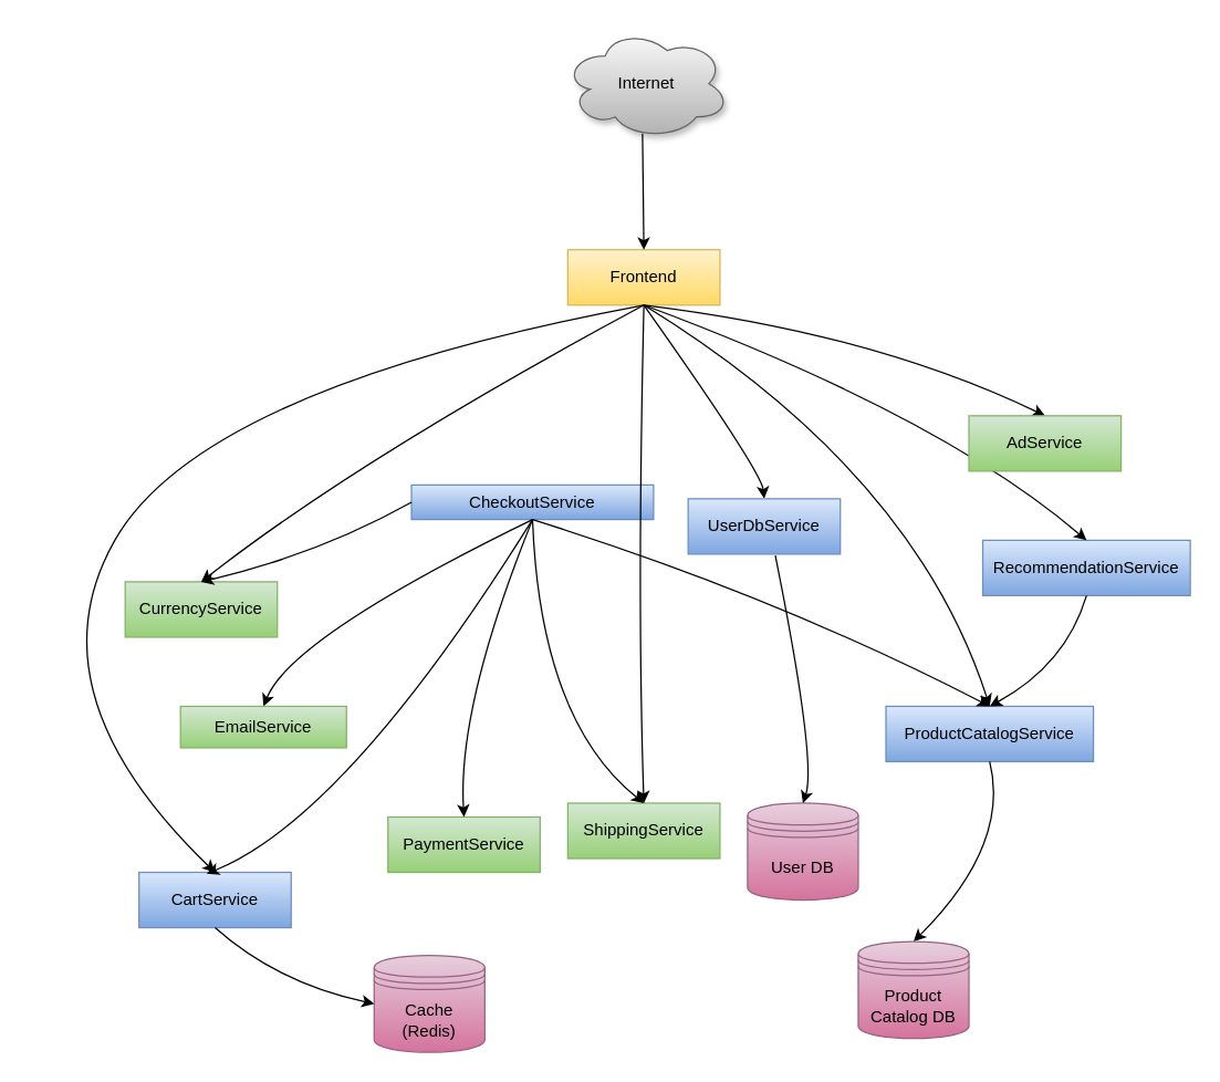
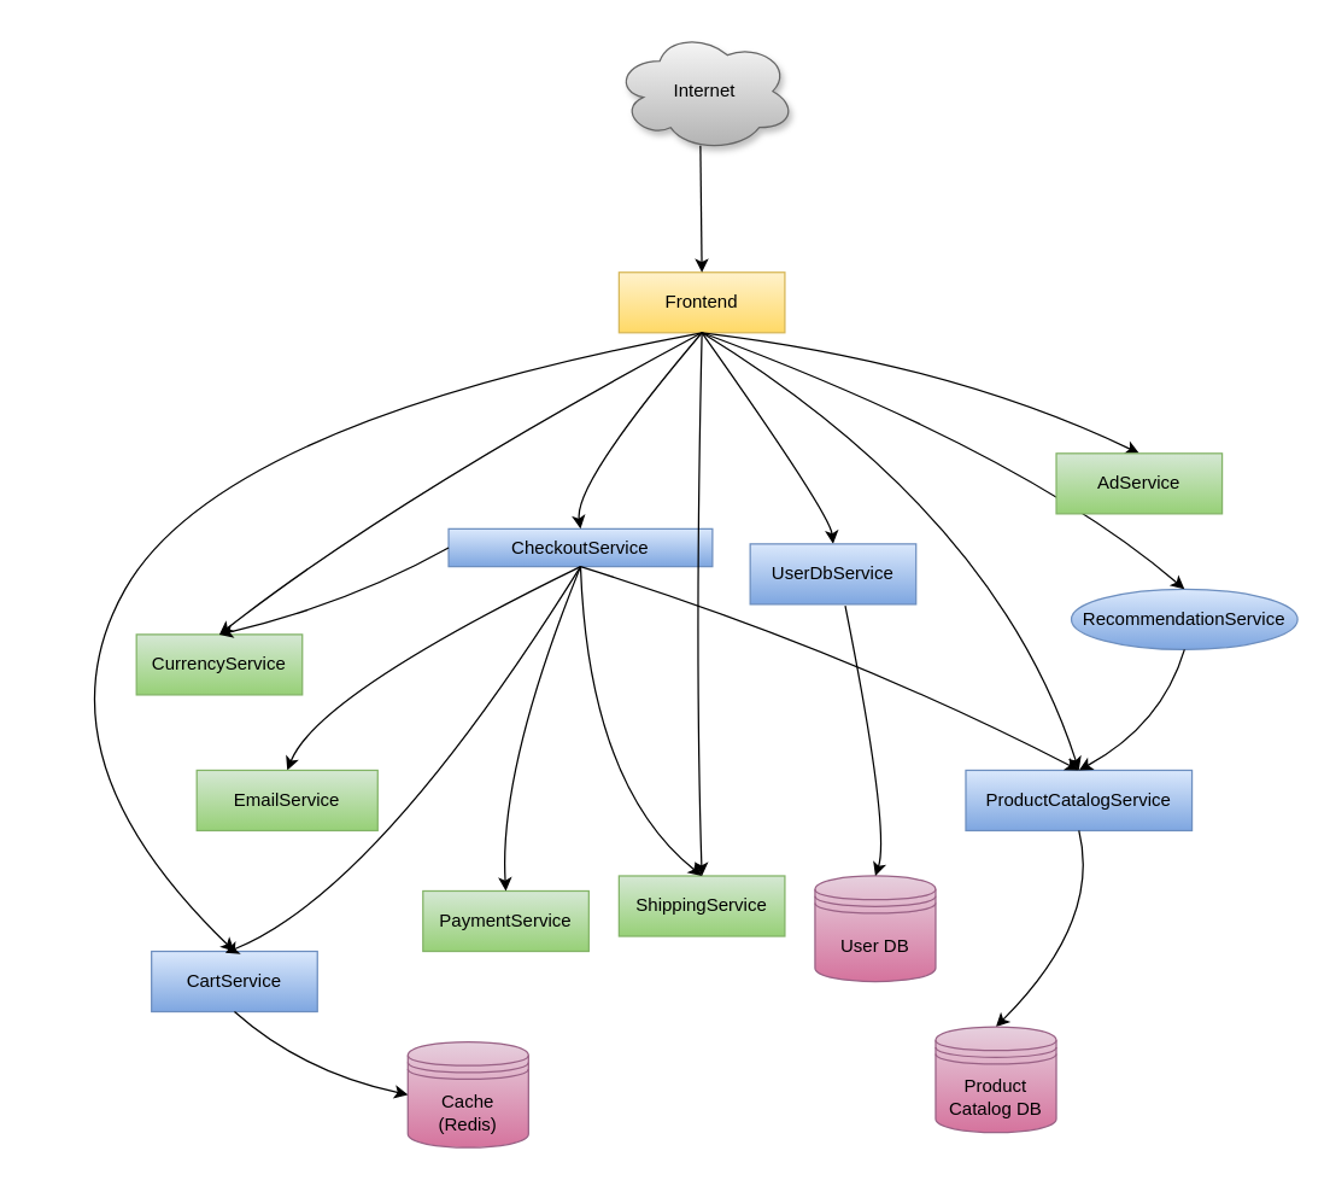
+ <mxCell id="12" value="" style="endArrow=classic;html=1;exitX=0.5;exitY=1;exitDx=0;exitDy=0;entryX=0.5;entryY=0;entryDx=0;entryDy=0;curved=1;" parent="1" source="2" target="8" edge="1"><mxGeometry width="50" height="50" relative="1" as="geometry"><mxPoint x="190" y="520" as="sourcePoint" /><mxPoint x="240" y="470" as="targetPoint" /><Array as="points"><mxPoint x="380" y="320" /></Array></mxGeometry></mxCell>
- <mxCell id="5" value="RecommendationService" style="rounded=0;whiteSpace=wrap;html=1;fillColor=#dae8fc;strokeColor=#6c8ebf;gradientColor=#7ea6e0;" parent="1" vertex="1"><mxGeometry x="710" y="390" width="150" height="40" as="geometry" /></mxCell>
+ <mxCell id="5" value="RecommendationService" style="ellipse;whiteSpace=wrap;html=1;fillColor=#dae8fc;strokeColor=#6c8ebf;gradientColor=#7ea6e0;" parent="1" vertex="1"><mxGeometry x="710" y="390" width="150" height="40" as="geometry" /></mxCell>
- <mxCell id="29" value="&lt;div&gt;EmailService&lt;/div&gt;" style="rounded=0;whiteSpace=wrap;html=1;fillColor=#d5e8d4;strokeColor=#82b366;gradientColor=#97d077;" parent="1" vertex="1"><mxGeometry x="130" y="510" width="120" height="30" as="geometry" /></mxCell>
+ <mxCell id="29" value="&lt;div&gt;EmailService&lt;/div&gt;" style="rounded=0;whiteSpace=wrap;html=1;fillColor=#d5e8d4;strokeColor=#82b366;gradientColor=#97d077;" parent="1" vertex="1"><mxGeometry x="130" y="510" width="120" height="40" as="geometry" /></mxCell>
